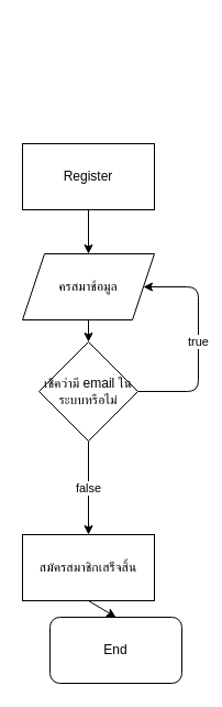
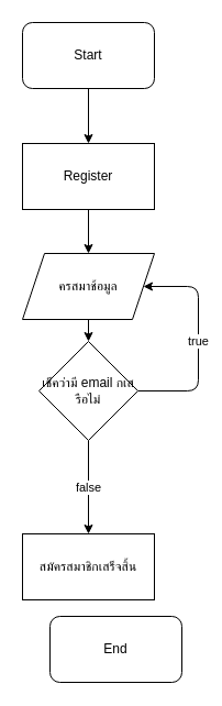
+ <mxCell id="3" value="Start" style="rounded=1;whiteSpace=wrap;html=1;" vertex="1" parent="1"><mxGeometry x="20" y="20" width="120" height="60" as="geometry" /></mxCell>
+ <mxCell id="2" style="edgeStyle=none;html=1;exitX=0.5;exitY=1;exitDx=0;exitDy=0;entryX=0.5;entryY=0;entryDx=0;entryDy=0;" edge="1" parent="1" source="3" target="13"><mxGeometry relative="1" as="geometry" /></mxCell>
- <mxCell id="8" value="เช็คว่ามี email ในระบบหรือไม่" style="rhombus;whiteSpace=wrap;html=1;" vertex="1" parent="1"><mxGeometry x="35" y="310" width="90" height="90" as="geometry" /></mxCell>
+ <mxCell id="8" value="เช็คว่ามี email กเสรือไม่" style="rhombus;whiteSpace=wrap;html=1;" vertex="1" parent="1"><mxGeometry x="35" y="310" width="90" height="90" as="geometry" /></mxCell>
- <mxCell id="9" style="edgeStyle=none;html=1;exitX=0.5;exitY=1;exitDx=0;exitDy=0;entryX=0.5;entryY=0;entryDx=0;entryDy=0;" edge="1" parent="1" source="10" target="11"><mxGeometry relative="1" as="geometry" /></mxCell>
